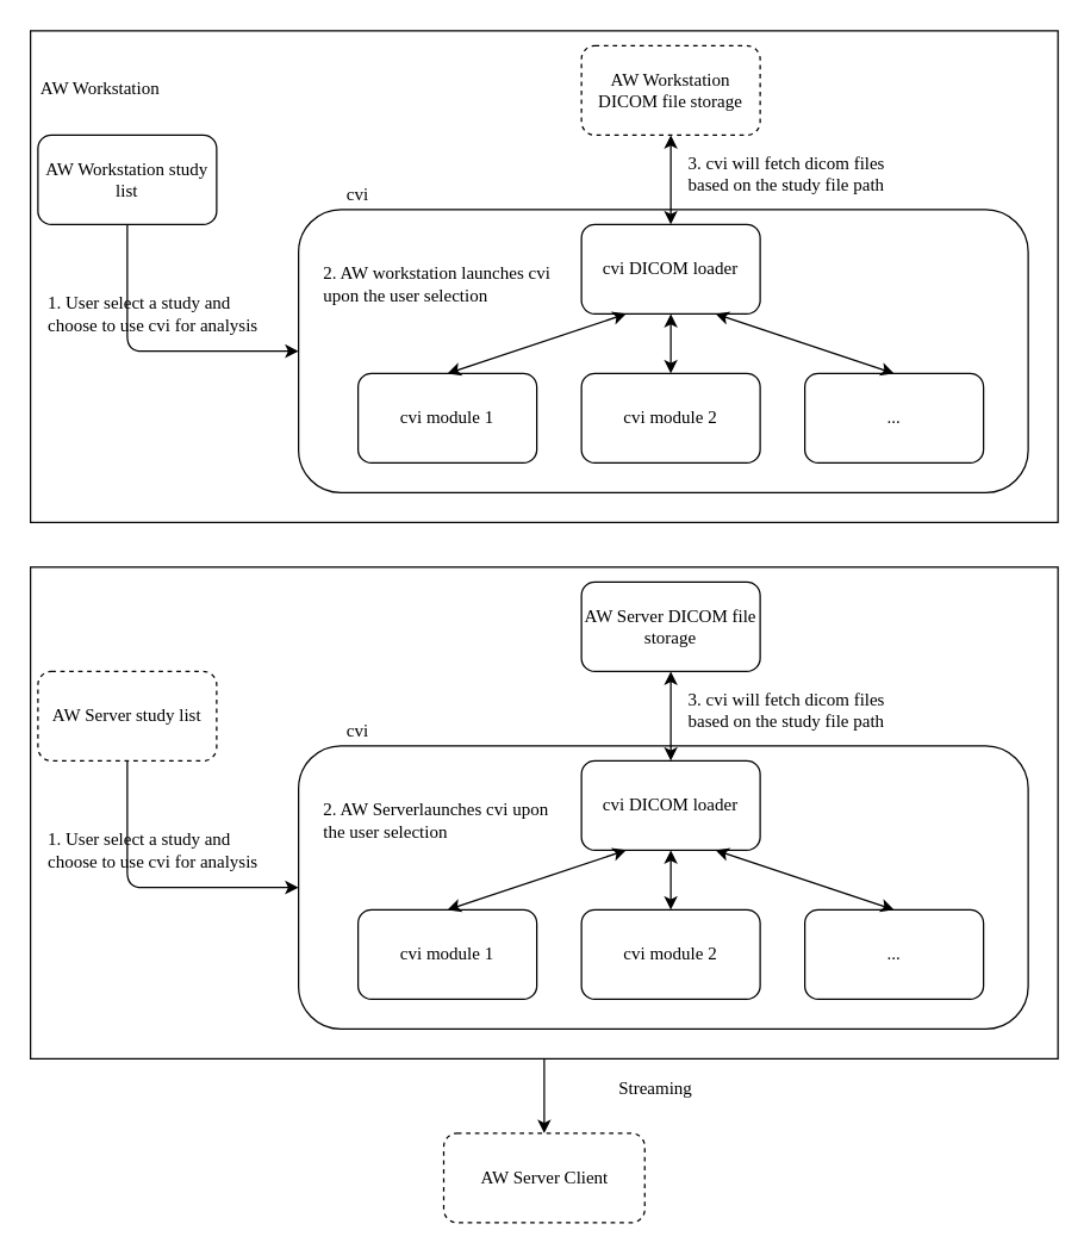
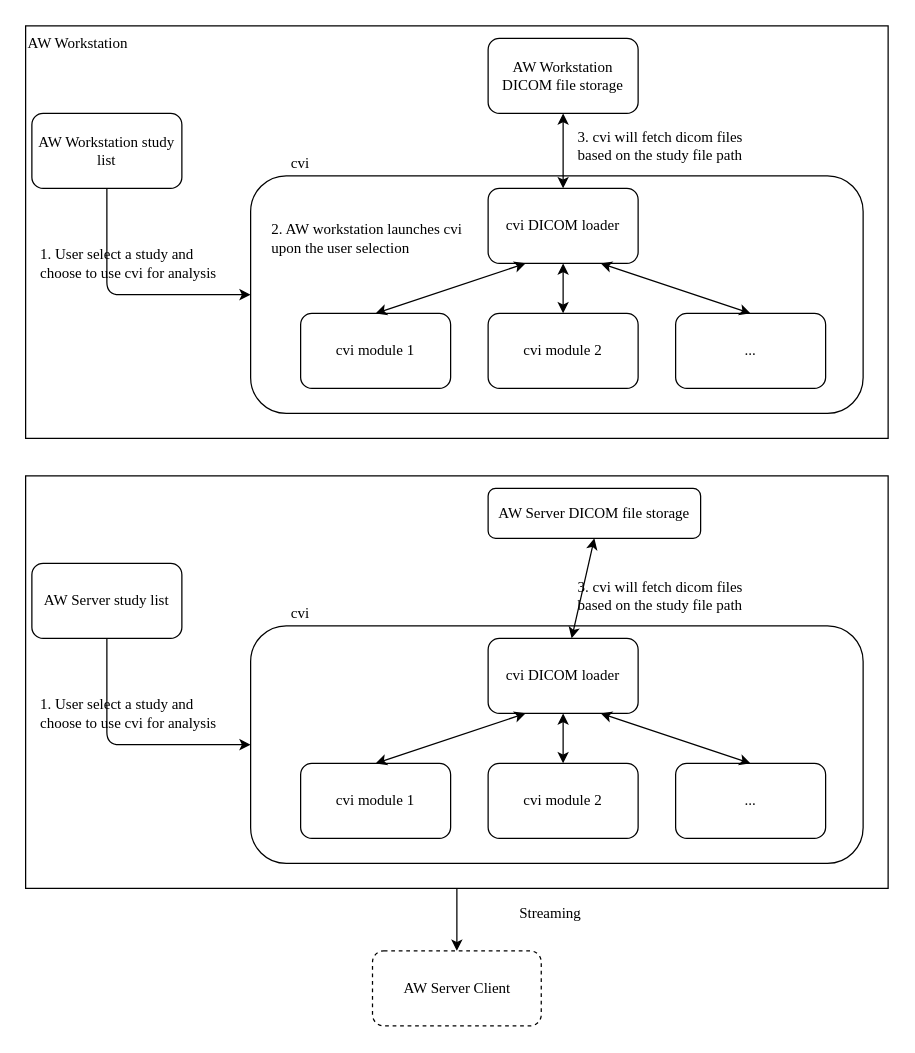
- <mxCell id="13" value="&lt;font face=&quot;Lucida Console&quot;&gt;AW Workstation&lt;/font&gt;" style="text;html=1;" parent="1" vertex="1"><mxGeometry x="25" y="45" width="110" height="30" as="geometry" /></mxCell>
+ <mxCell id="13" value="&lt;font face=&quot;Lucida Console&quot;&gt;AW Workstation&lt;/font&gt;" style="text;html=1;" parent="1" vertex="1"><mxGeometry x="20" y="20" width="110" height="30" as="geometry" /></mxCell>
- <mxCell id="4" value="&lt;font face=&quot;Lucida Console&quot;&gt;AW Workstation DICOM file storage&lt;/font&gt;" style="rounded=1;whiteSpace=wrap;html=1;dashed=1;" parent="1" vertex="1"><mxGeometry x="390" y="30" width="120" height="60" as="geometry" /></mxCell>
+ <mxCell id="4" value="&lt;font face=&quot;Lucida Console&quot;&gt;AW Workstation DICOM file storage&lt;/font&gt;" style="rounded=1;whiteSpace=wrap;html=1;" parent="1" vertex="1"><mxGeometry x="390" y="30" width="120" height="60" as="geometry" /></mxCell>
- <mxCell id="23" value="&lt;font face=&quot;Lucida Console&quot;&gt;AW Server DICOM file storage&lt;/font&gt;" style="rounded=1;whiteSpace=wrap;html=1;" parent="1" vertex="1"><mxGeometry x="390" y="390" width="120" height="60" as="geometry" /></mxCell>
+ <mxCell id="23" value="&lt;font face=&quot;Lucida Console&quot;&gt;AW Server DICOM file storage&lt;/font&gt;" style="rounded=1;whiteSpace=wrap;html=1;" parent="1" vertex="1"><mxGeometry x="390" y="390" width="170" height="40" as="geometry" /></mxCell>
- <mxCell id="32" value="&lt;font face=&quot;Lucida Console&quot;&gt;AW Server study list&lt;/font&gt;" style="rounded=1;whiteSpace=wrap;html=1;dashed=1;" parent="1" vertex="1"><mxGeometry x="25" y="450" width="120" height="60" as="geometry" /></mxCell>
+ <mxCell id="32" value="&lt;font face=&quot;Lucida Console&quot;&gt;AW Server study list&lt;/font&gt;" style="rounded=1;whiteSpace=wrap;html=1;" parent="1" vertex="1"><mxGeometry x="25" y="450" width="120" height="60" as="geometry" /></mxCell>
- <mxCell id="36" value="&lt;font face=&quot;Lucida Console&quot;&gt;2. AW Serverlaunches cvi upon the user selection&amp;nbsp;&lt;/font&gt;" style="text;html=1;strokeColor=none;fillColor=none;align=left;verticalAlign=middle;whiteSpace=wrap;rounded=0;" parent="1" vertex="1"><mxGeometry x="215" y="540" width="160" height="20" as="geometry" /></mxCell>
